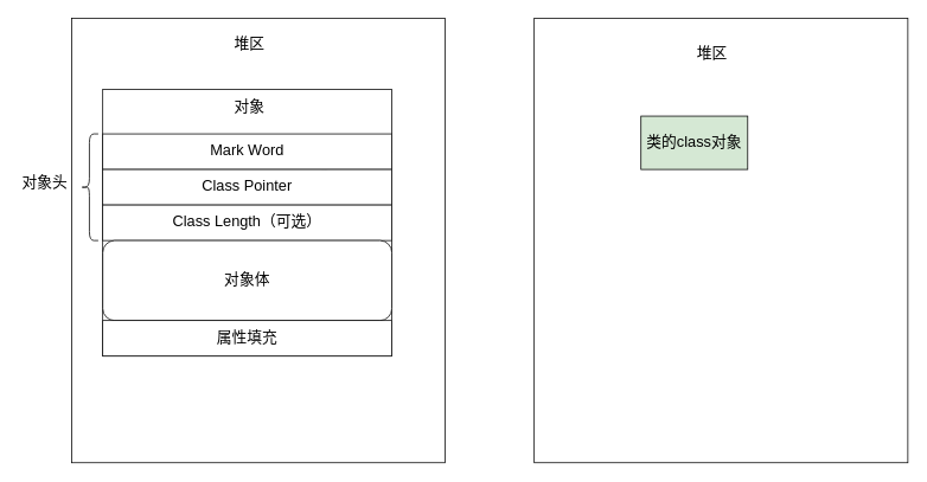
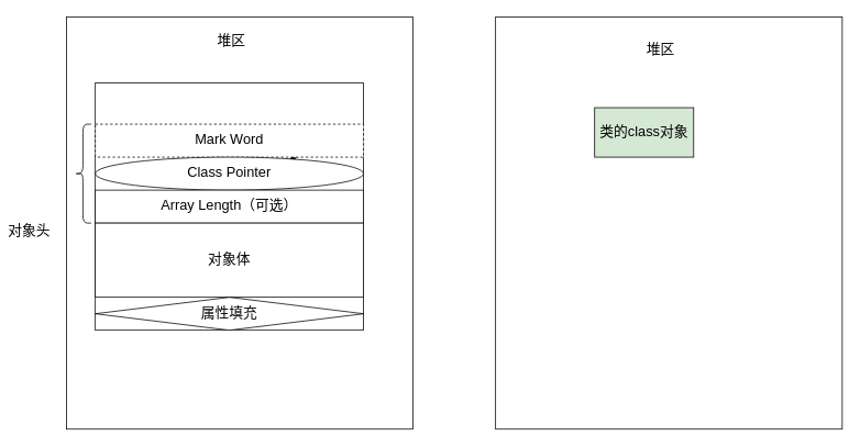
- <mxCell id="7" value="对象" style="text;html=1;strokeColor=none;fillColor=none;align=center;verticalAlign=middle;whiteSpace=wrap;rounded=0;strokeWidth=1;fontSize=17;" vertex="1" parent="1"><mxGeometry x="230" y="100" width="100" height="40" as="geometry" /></mxCell>
- <mxCell id="9" value="Mark Word" style="rounded=0;whiteSpace=wrap;html=1;fontSize=17;strokeWidth=1;labelBackgroundColor=none;" vertex="1" parent="1"><mxGeometry x="115" y="150" width="325" height="40" as="geometry" /></mxCell>
+ <mxCell id="9" value="Mark Word" style="rounded=0;whiteSpace=wrap;html=1;fontSize=17;strokeWidth=1;labelBackgroundColor=none;dashed=1;" vertex="1" parent="1"><mxGeometry x="115" y="150" width="325" height="40" as="geometry" /></mxCell>
- <mxCell id="16" value="对象头" style="text;html=1;strokeColor=none;fillColor=none;align=center;verticalAlign=middle;whiteSpace=wrap;rounded=0;fontSize=17;" vertex="1" parent="1"><mxGeometry x="20" y="190" width="60" height="30" as="geometry" /></mxCell>
+ <mxCell id="16" value="对象头" style="text;html=1;strokeColor=none;fillColor=none;align=center;verticalAlign=middle;whiteSpace=wrap;rounded=0;fontSize=17;" vertex="1" parent="1"><mxGeometry x="5" y="265" width="60" height="30" as="geometry" /></mxCell>
- <mxCell id="10" value="Class Pointer" style="rounded=0;whiteSpace=wrap;html=1;fontSize=17;strokeWidth=1;labelBackgroundColor=none;" vertex="1" parent="1"><mxGeometry x="115" y="190" width="325" height="40" as="geometry" /></mxCell>
+ <mxCell id="10" value="Class Pointer" style="ellipse;whiteSpace=wrap;html=1;fontSize=17;strokeWidth=1;labelBackgroundColor=none;" vertex="1" parent="1"><mxGeometry x="115" y="190" width="325" height="40" as="geometry" /></mxCell>
- <mxCell id="11" value="Class Length（可选）" style="rounded=0;whiteSpace=wrap;html=1;fontSize=17;strokeWidth=1;labelBackgroundColor=none;" vertex="1" parent="1"><mxGeometry x="115" y="230" width="325" height="40" as="geometry" /></mxCell>
+ <mxCell id="11" value="Array Length（可选）" style="rounded=0;whiteSpace=wrap;html=1;fontSize=17;strokeWidth=1;labelBackgroundColor=none;" vertex="1" parent="1"><mxGeometry x="115" y="230" width="325" height="40" as="geometry" /></mxCell>
- <mxCell id="12" value="对象体" style="whiteSpace=wrap;html=1;fontSize=17;strokeWidth=1;rounded=1;" vertex="1" parent="1"><mxGeometry x="115" y="270" width="325" height="90" as="geometry" /></mxCell>
+ <mxCell id="12" value="对象体" style="rounded=0;whiteSpace=wrap;html=1;fontSize=17;strokeWidth=1;" vertex="1" parent="1"><mxGeometry x="115" y="270" width="325" height="90" as="geometry" /></mxCell>
- <mxCell id="13" value="属性填充" style="rounded=0;whiteSpace=wrap;html=1;fontSize=17;strokeWidth=1;" vertex="1" parent="1"><mxGeometry x="115" y="360" width="325" height="40" as="geometry" /></mxCell>
+ <mxCell id="13" value="属性填充" style="rhombus;whiteSpace=wrap;html=1;fontSize=17;strokeWidth=1;" vertex="1" parent="1"><mxGeometry x="115" y="360" width="325" height="40" as="geometry" /></mxCell>
